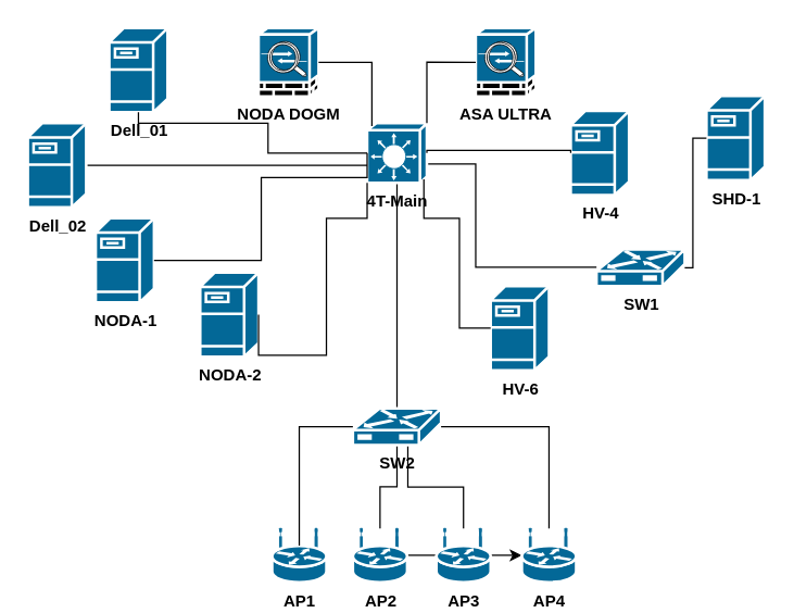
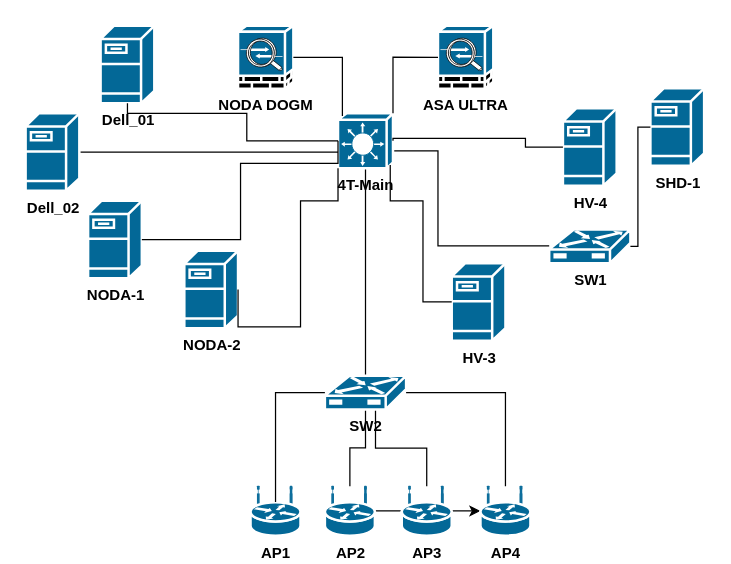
- <mxCell id="9" value="HV-4" style="shape=mxgraph.cisco.servers.fileserver;sketch=0;html=1;pointerEvents=1;dashed=0;fillColor=#036897;strokeColor=#ffffff;strokeWidth=2;verticalLabelPosition=bottom;verticalAlign=top;align=center;outlineConnect=0;fontStyle=1" vertex="1" parent="1"><mxGeometry x="420" y="81" width="43" height="62" as="geometry" /></mxCell>
+ <mxCell id="9" value="HV-4" style="shape=mxgraph.cisco.servers.fileserver;sketch=0;html=1;pointerEvents=1;dashed=0;fillColor=#036897;strokeColor=#ffffff;strokeWidth=2;verticalLabelPosition=bottom;verticalAlign=top;align=center;outlineConnect=0;fontStyle=1" vertex="1" parent="1"><mxGeometry x="450" y="86" width="43" height="62" as="geometry" /></mxCell>
- <mxCell id="10" value="HV-6" style="shape=mxgraph.cisco.servers.fileserver;sketch=0;html=1;pointerEvents=1;dashed=0;fillColor=#036897;strokeColor=#ffffff;strokeWidth=2;verticalLabelPosition=bottom;verticalAlign=top;align=center;outlineConnect=0;fontStyle=1" vertex="1" parent="1"><mxGeometry x="361" y="210" width="43" height="62" as="geometry" /></mxCell>
+ <mxCell id="10" value="HV-3" style="shape=mxgraph.cisco.servers.fileserver;sketch=0;html=1;pointerEvents=1;dashed=0;fillColor=#036897;strokeColor=#ffffff;strokeWidth=2;verticalLabelPosition=bottom;verticalAlign=top;align=center;outlineConnect=0;fontStyle=1" vertex="1" parent="1"><mxGeometry x="361" y="210" width="43" height="62" as="geometry" /></mxCell>
